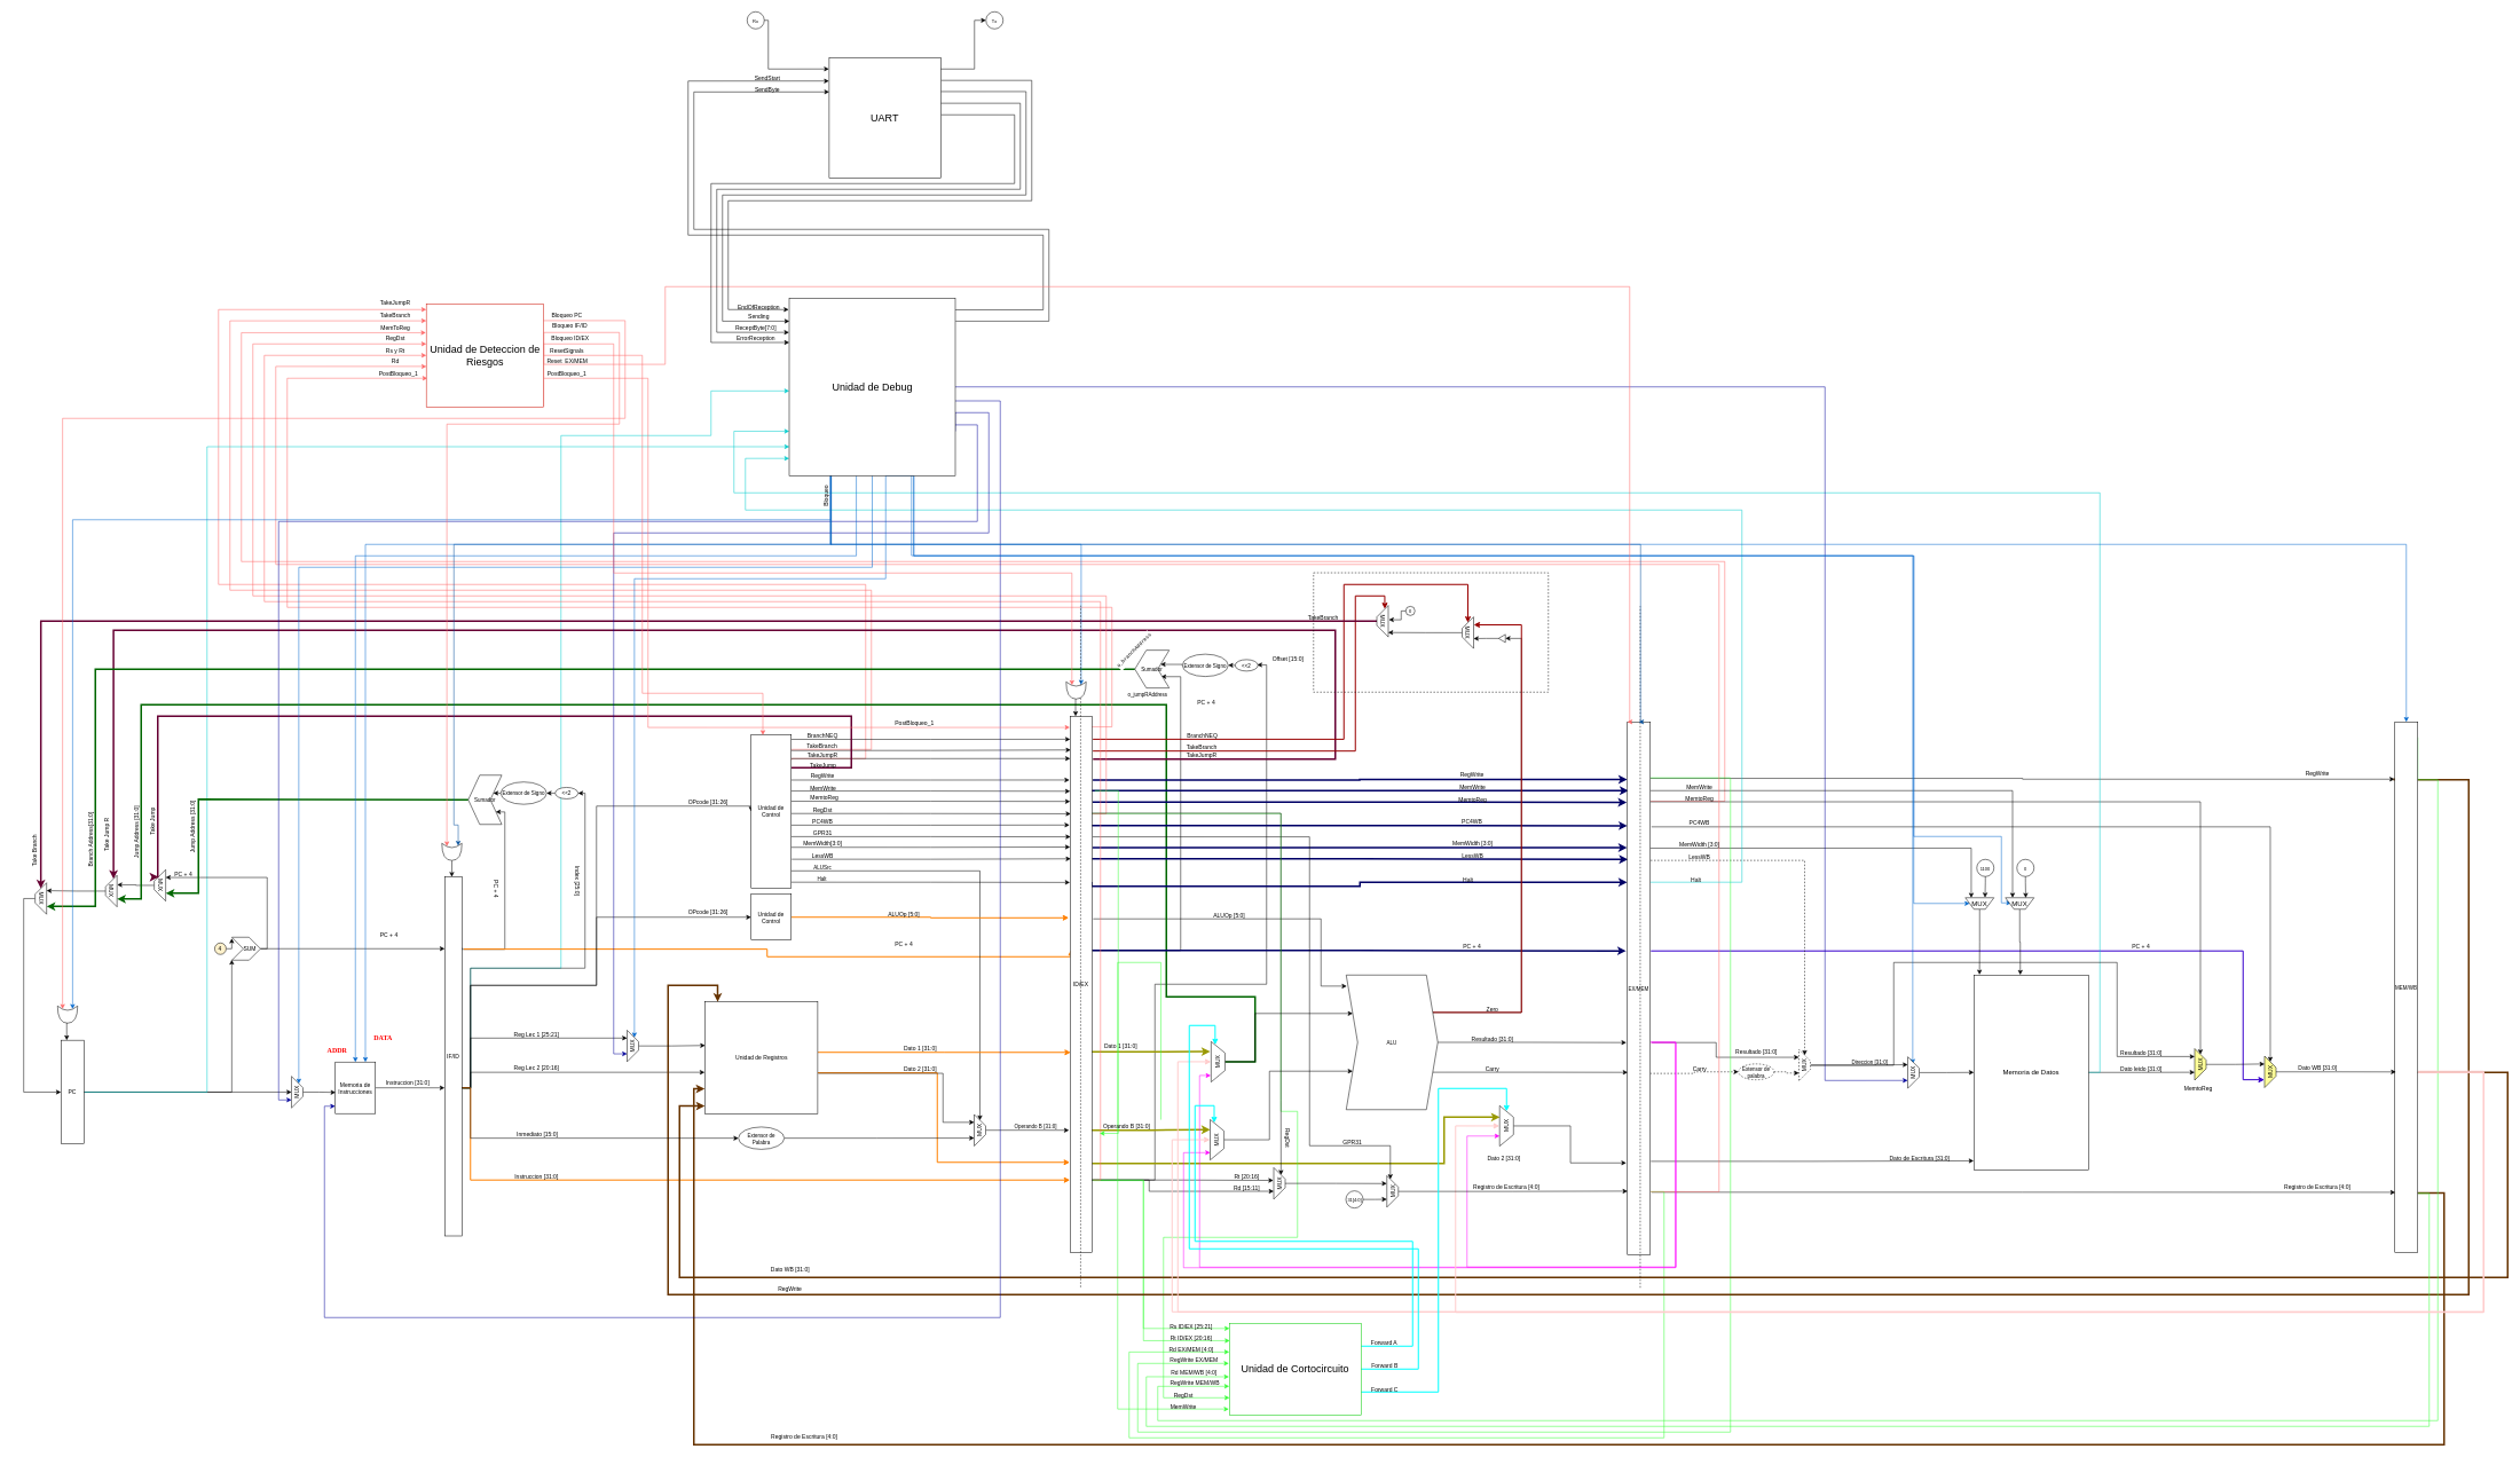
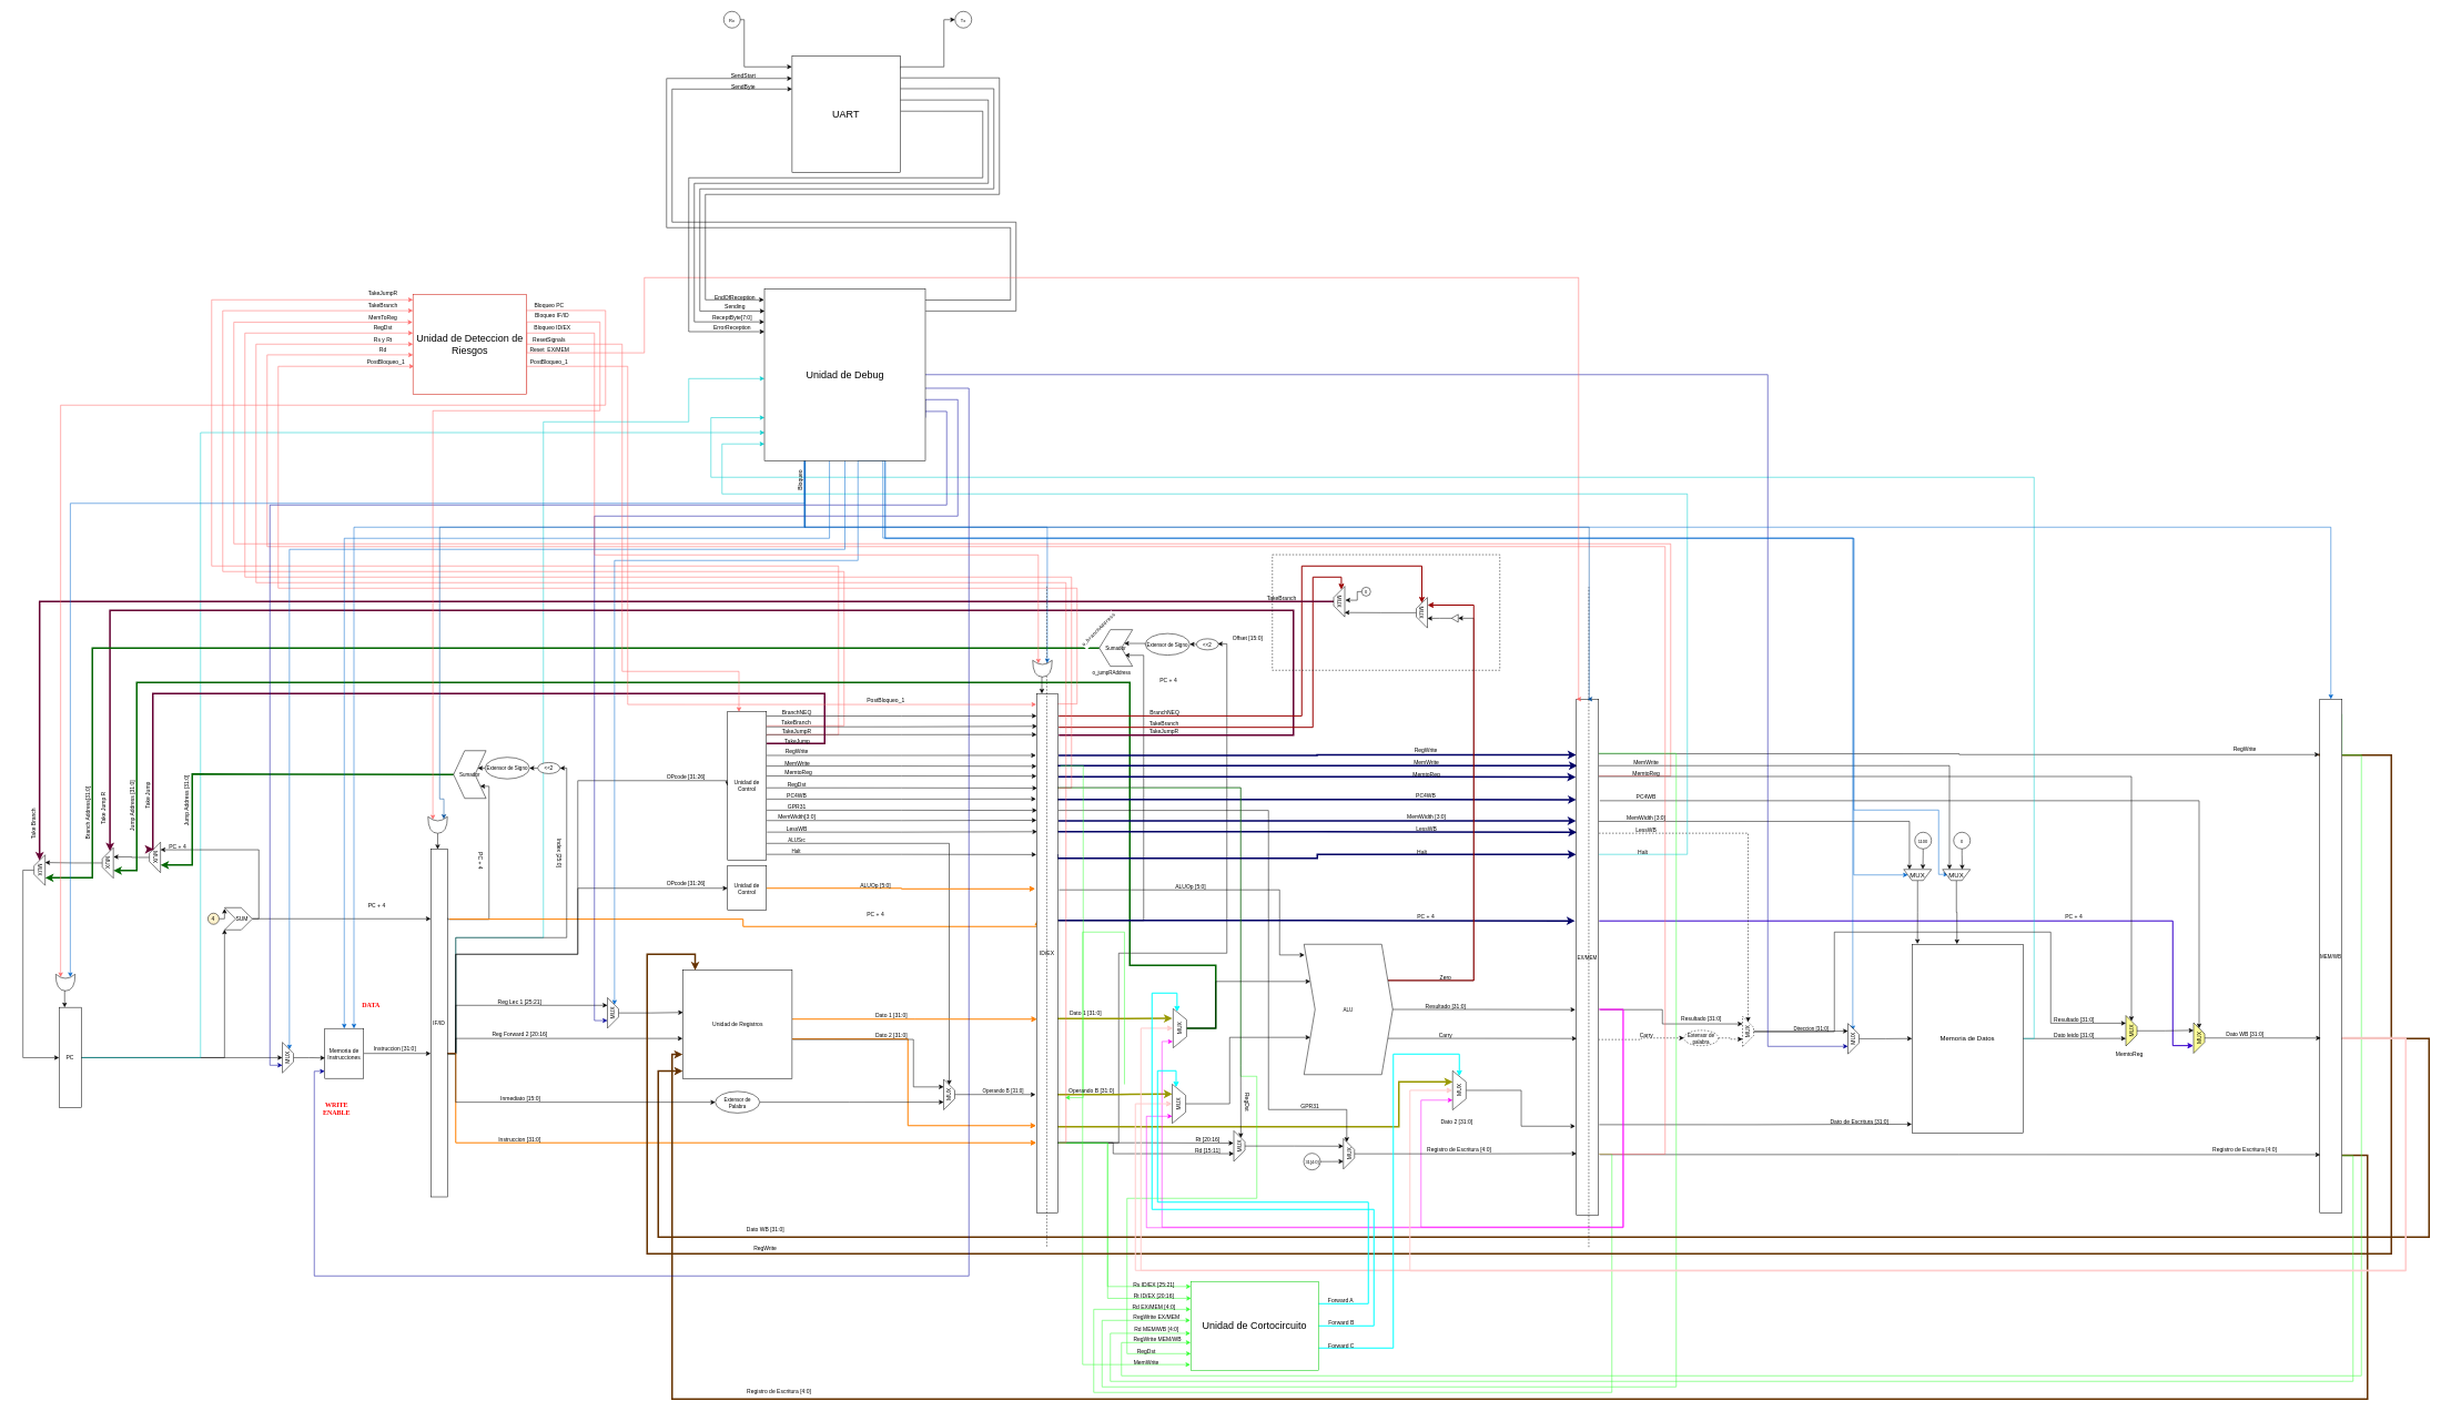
- <mxCell id="331" value="&lt;font style=&quot;font-size: 18px;&quot;&gt;UART&lt;/font&gt;" style="rounded=0;whiteSpace=wrap;html=1;" parent="1" vertex="1"><mxGeometry x="1447.31" y="100" width="195" height="210" as="geometry" /></mxCell>
+ <mxCell id="331" value="&lt;font style=&quot;font-size: 18px;&quot;&gt;UART&lt;/font&gt;" style="rounded=0;whiteSpace=wrap;html=1;" parent="1" vertex="1"><mxGeometry x="1427.31" y="100" width="195" height="210" as="geometry" /></mxCell>
- <mxCell id="361" value="ADDR" style="text;html=1;align=center;verticalAlign=middle;resizable=0;points=[];autosize=1;strokeColor=none;fillColor=none;fontColor=#FF0000;fontFamily=Comic Sans MS;fontStyle=1" parent="1" vertex="1"><mxGeometry x="562" y="1821.31" width="52" height="26" as="geometry" /></mxCell>
- <mxCell id="240" value="Reg Lec 2 [20:16]" style="text;html=1;align=center;verticalAlign=middle;resizable=0;points=[];autosize=1;strokeColor=none;fillColor=none;fontSize=10;" parent="238" vertex="1"><mxGeometry x="-30" width="100" height="30" as="geometry" /></mxCell>
+ <mxCell id="240" value="Reg Forward 2 [20:16]" style="text;html=1;align=center;verticalAlign=middle;resizable=0;points=[];autosize=1;strokeColor=none;fillColor=none;fontSize=10;" parent="238" vertex="1"><mxGeometry x="-30" width="100" height="30" as="geometry" /></mxCell>
+ <mxCell id="359" value="WRITE&lt;br&gt;ENABLE" style="text;html=1;align=center;verticalAlign=middle;resizable=0;points=[];autosize=1;strokeColor=none;fillColor=none;fontColor=#FF0000;fontFamily=Comic Sans MS;fontStyle=1" parent="1" vertex="1"><mxGeometry x="573" y="1977.52" width="66" height="41" as="geometry" /></mxCell>
